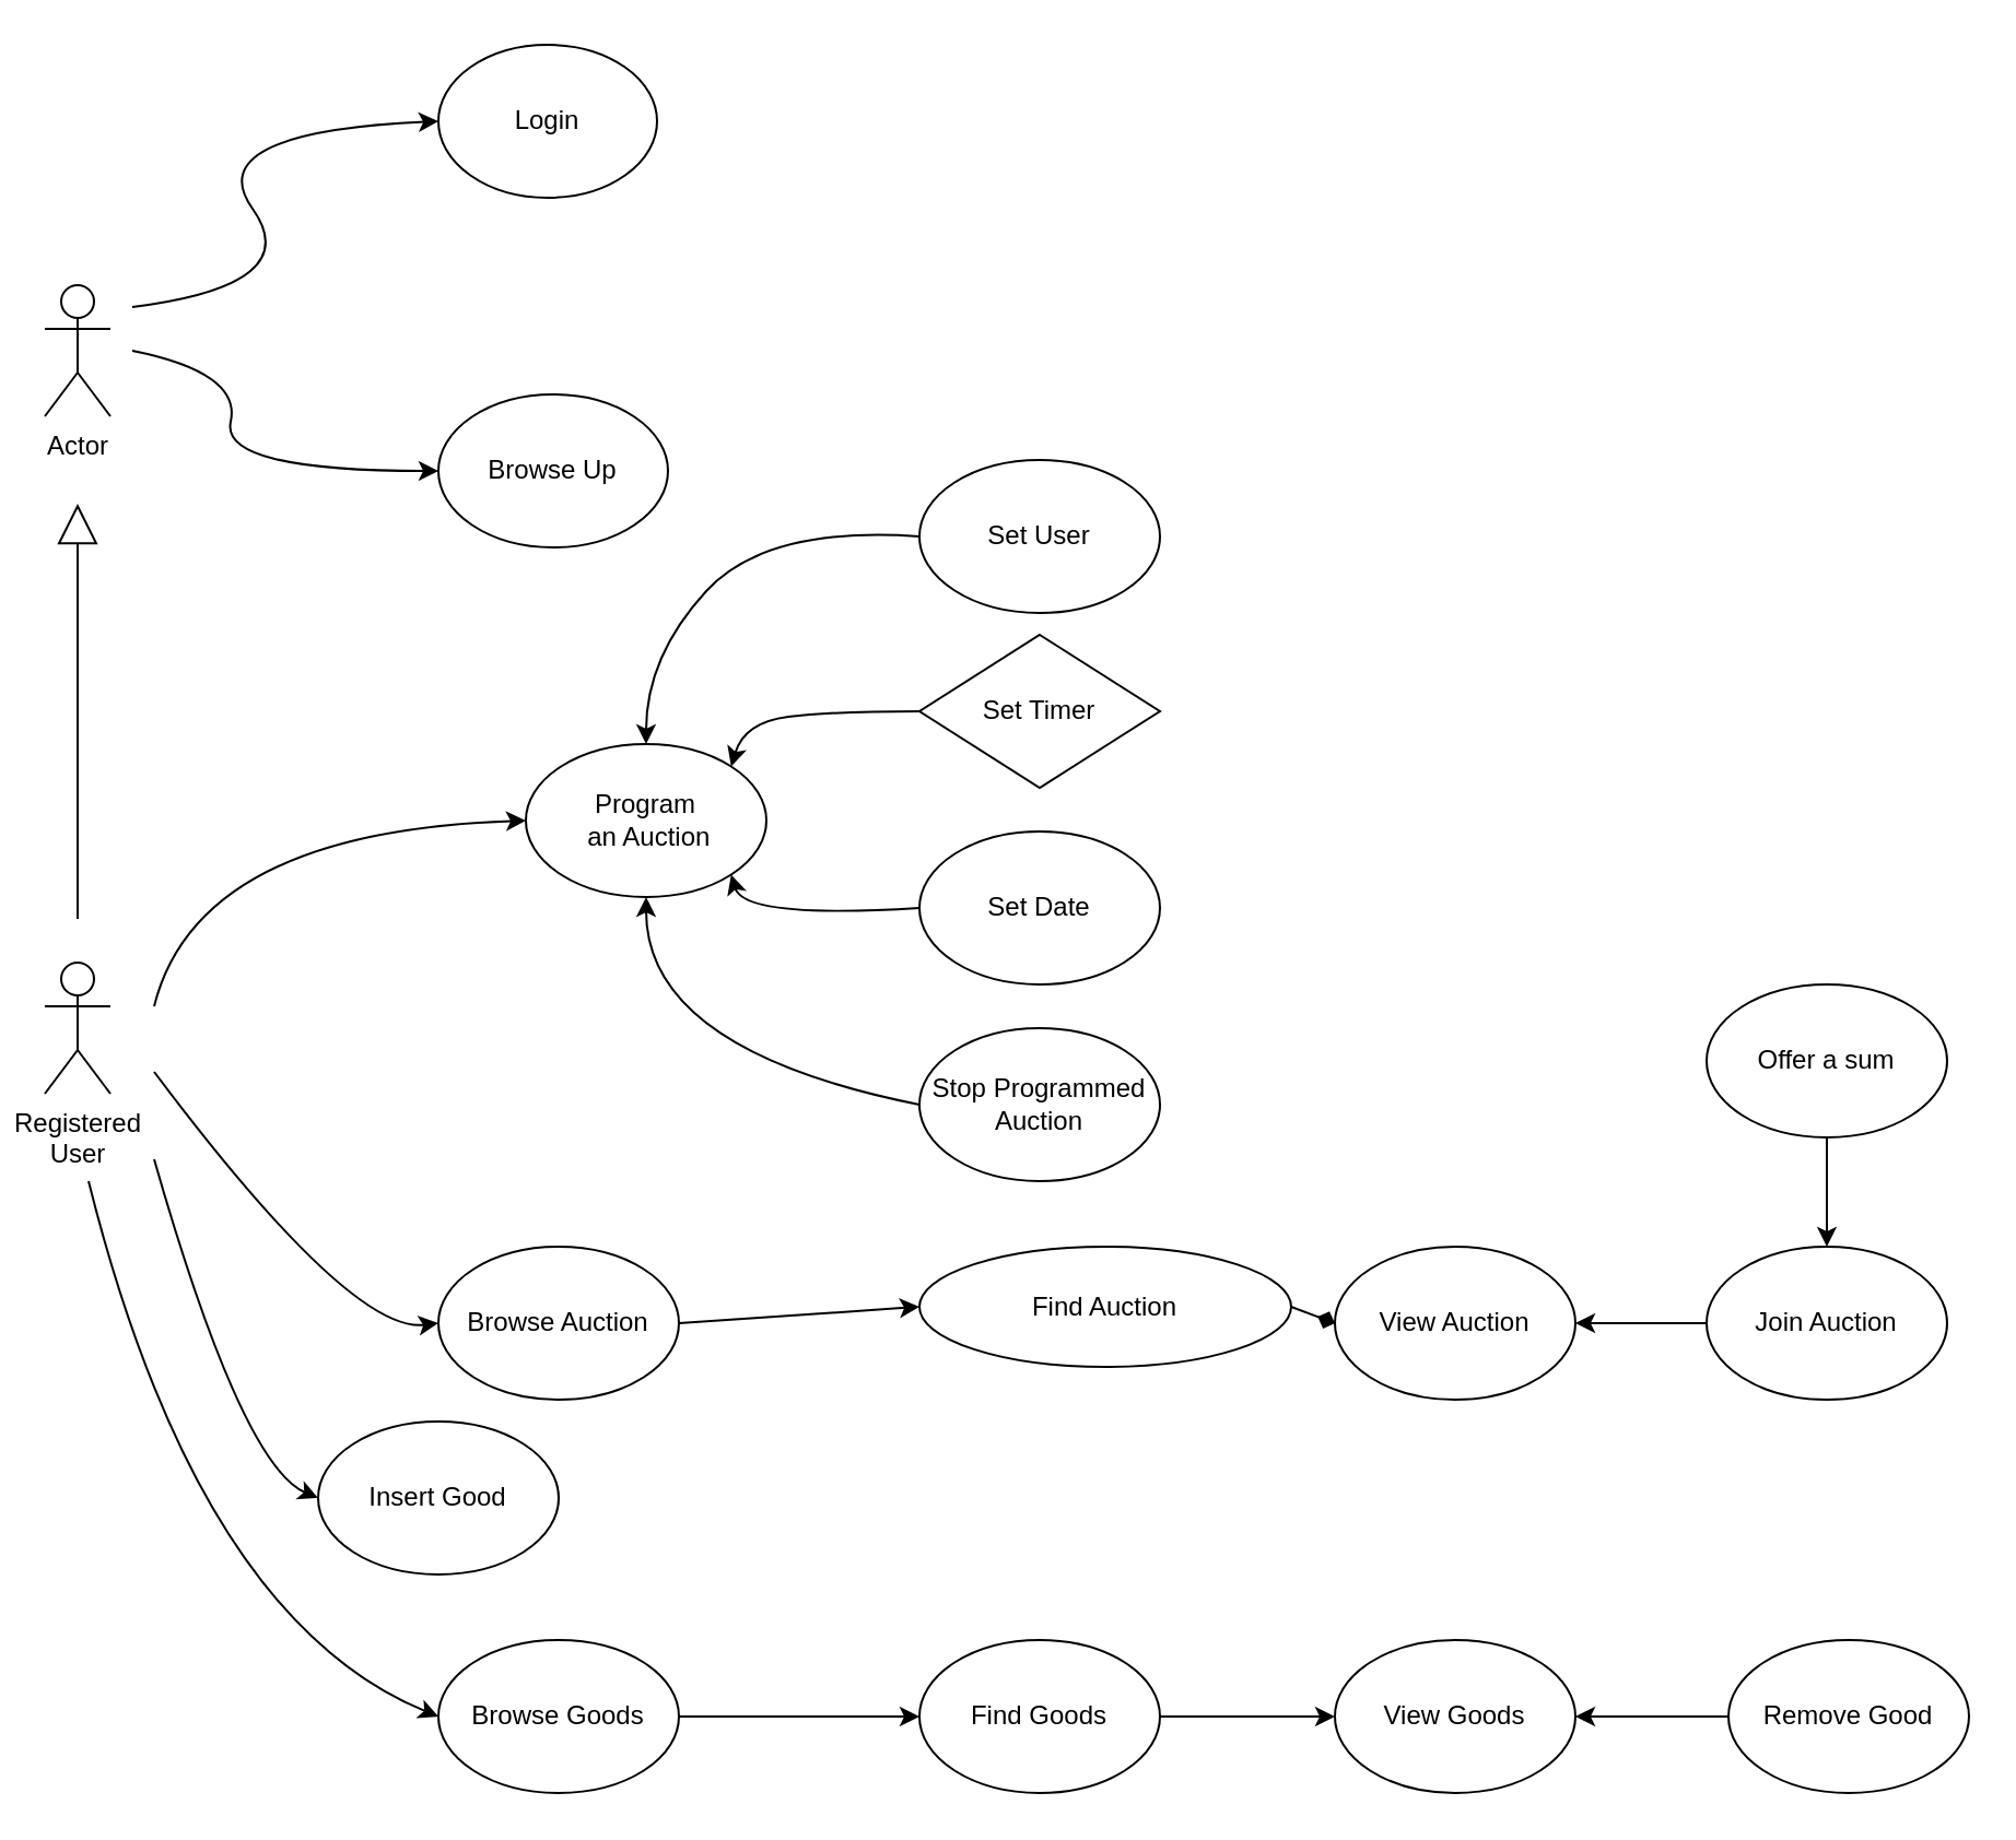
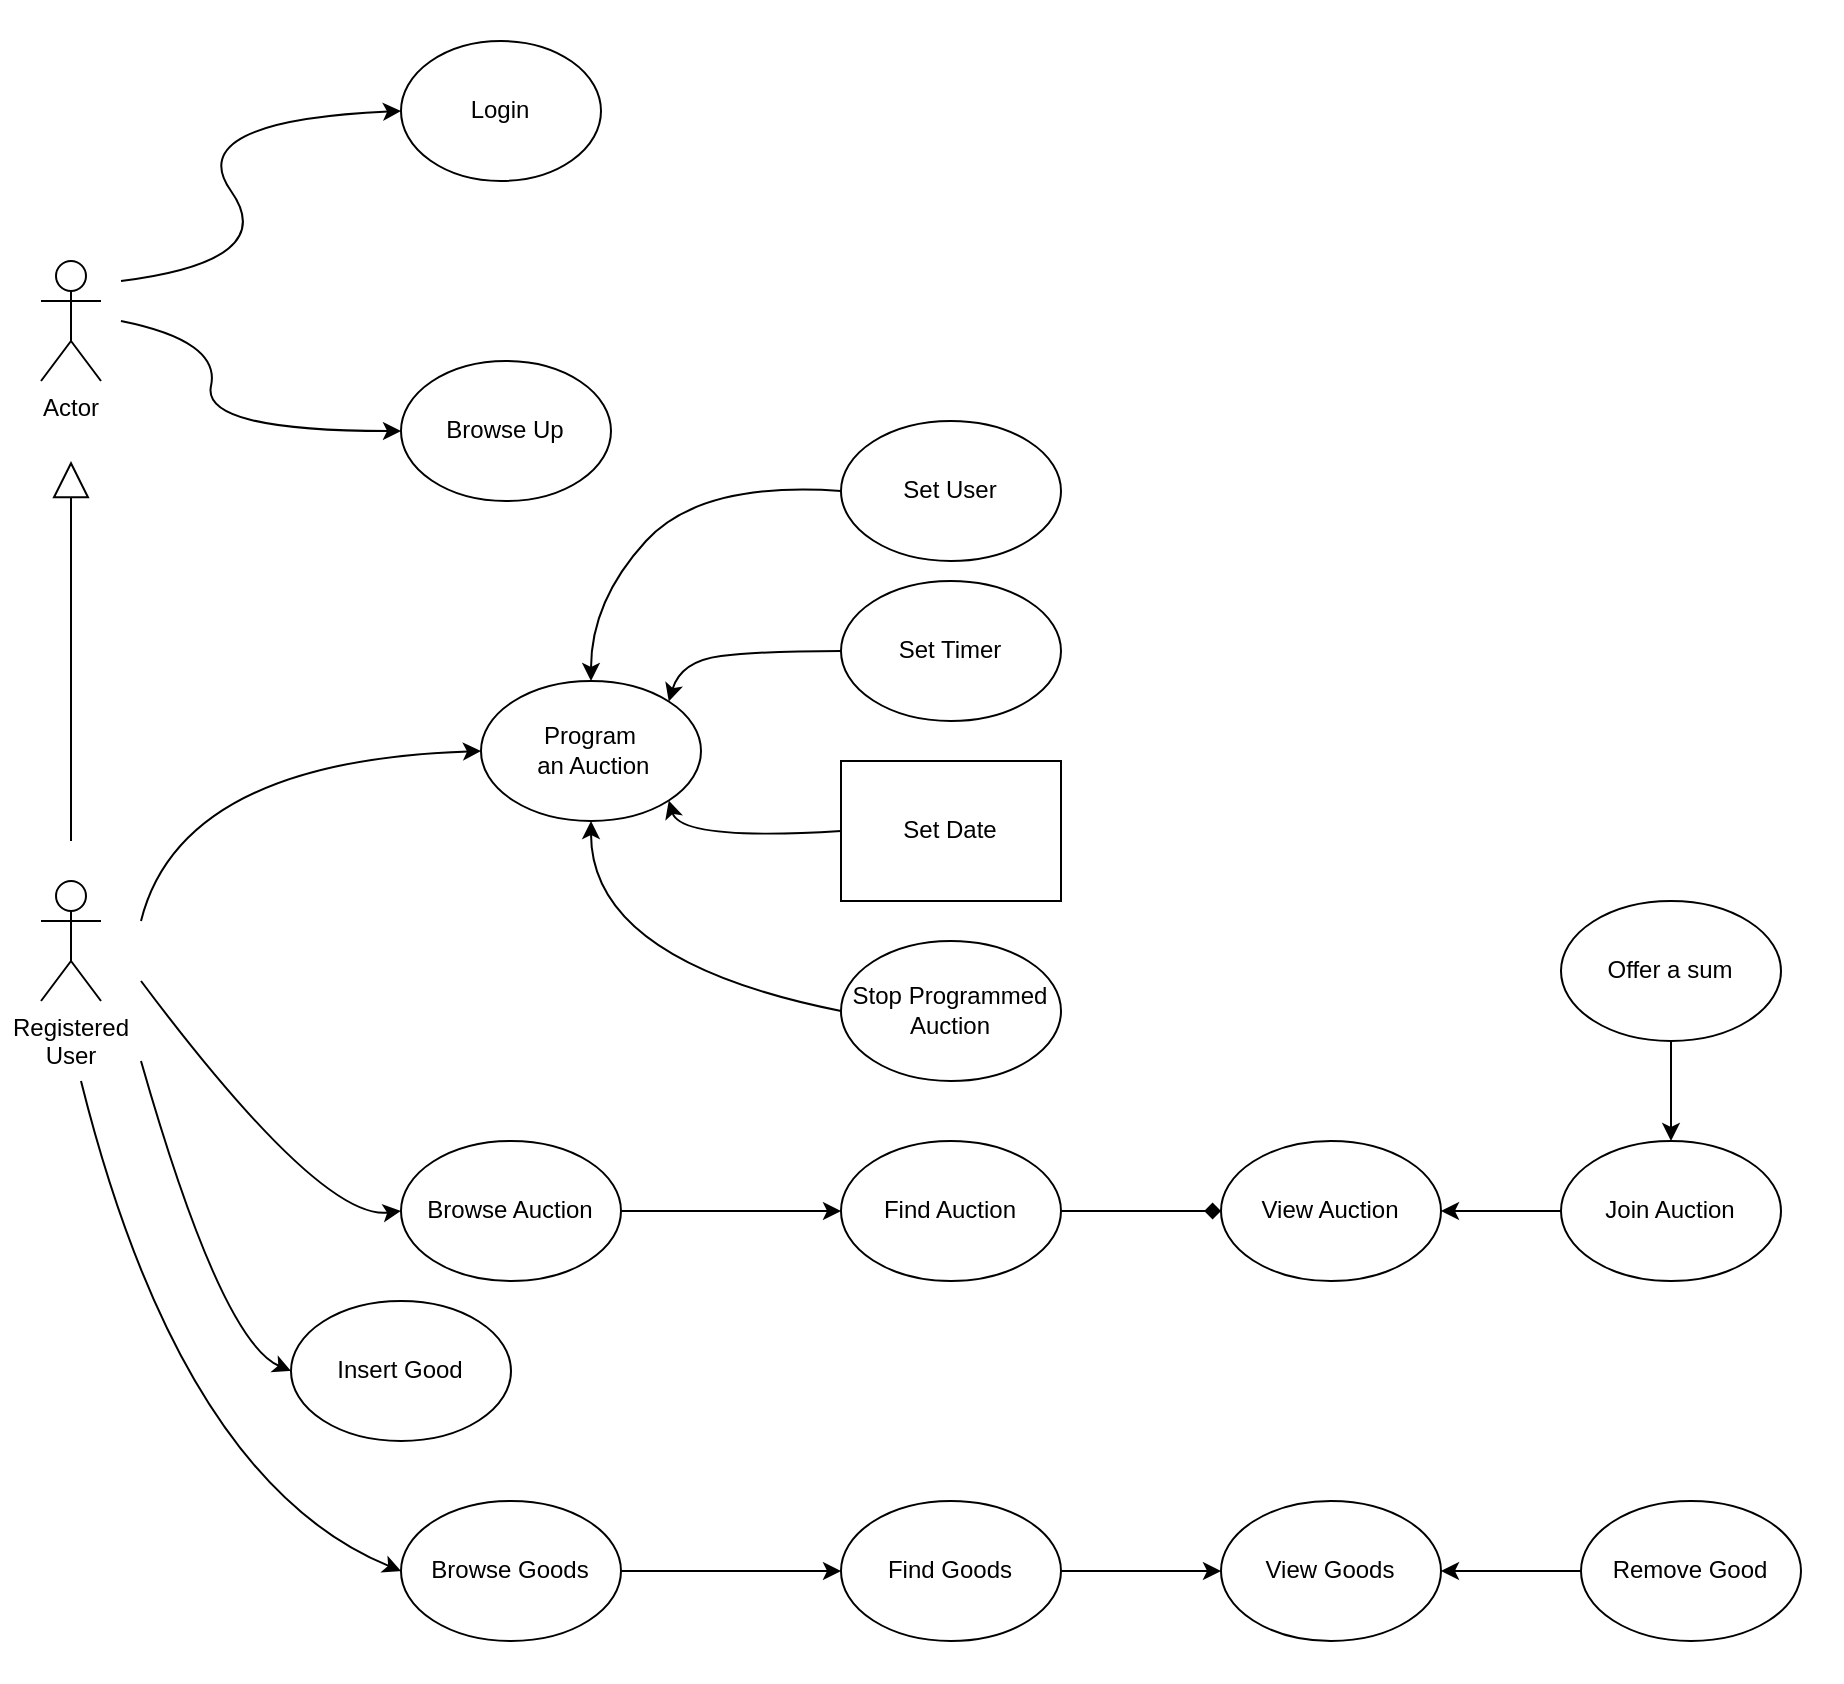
- <mxCell id="37" value="Set Timer" style="rhombus;whiteSpace=wrap;html=1;" vertex="1" parent="1"><mxGeometry x="420" y="290" width="110" height="70" as="geometry" /></mxCell>
+ <mxCell id="37" value="Set Timer" style="ellipse;whiteSpace=wrap;html=1;" vertex="1" parent="1"><mxGeometry x="420" y="290" width="110" height="70" as="geometry" /></mxCell>
- <mxCell id="10" value="Set Date" style="ellipse;whiteSpace=wrap;html=1;" vertex="1" parent="1"><mxGeometry x="420" y="380" width="110" height="70" as="geometry" /></mxCell>
+ <mxCell id="10" value="Set Date" style="whiteSpace=wrap;html=1;rounded=0;" vertex="1" parent="1"><mxGeometry x="420" y="380" width="110" height="70" as="geometry" /></mxCell>
- <mxCell id="4" value="Find Auction" style="ellipse;whiteSpace=wrap;html=1;" vertex="1" parent="1"><mxGeometry x="420" y="570" width="170" height="55" as="geometry" /></mxCell>
+ <mxCell id="4" value="Find Auction" style="ellipse;whiteSpace=wrap;html=1;" vertex="1" parent="1"><mxGeometry x="420" y="570" width="110" height="70" as="geometry" /></mxCell>
